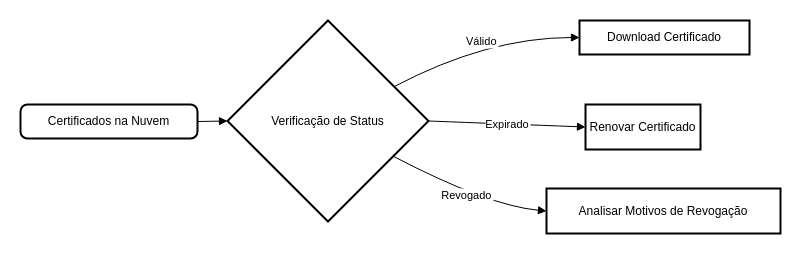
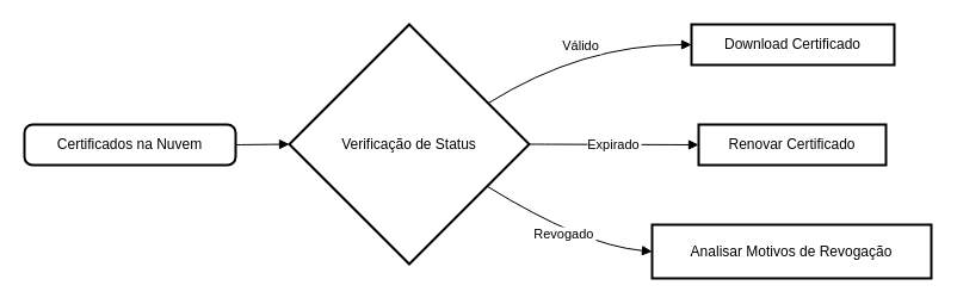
- <mxCell id="3" value="Verificação de Status" style="rhombus;strokeWidth=2;whiteSpace=wrap;" vertex="1" parent="1"><mxGeometry x="227" width="201" height="201" as="geometry" y="20" /></mxCell>
+ <mxCell id="3" value="Verificação de Status" style="rhombus;strokeWidth=2;whiteSpace=wrap;" vertex="1" parent="1"><mxGeometry x="242" y="20" width="201" height="201" as="geometry" /></mxCell>
- <mxCell id="5" value="Renovar Certificado" style="whiteSpace=wrap;strokeWidth=2;" vertex="1" parent="1"><mxGeometry x="585" y="104" width="115" height="45" as="geometry" /></mxCell>
+ <mxCell id="5" value="Renovar Certificado" style="whiteSpace=wrap;strokeWidth=2;" vertex="1" parent="1"><mxGeometry x="585" y="104" width="157" height="34" as="geometry" /></mxCell>
